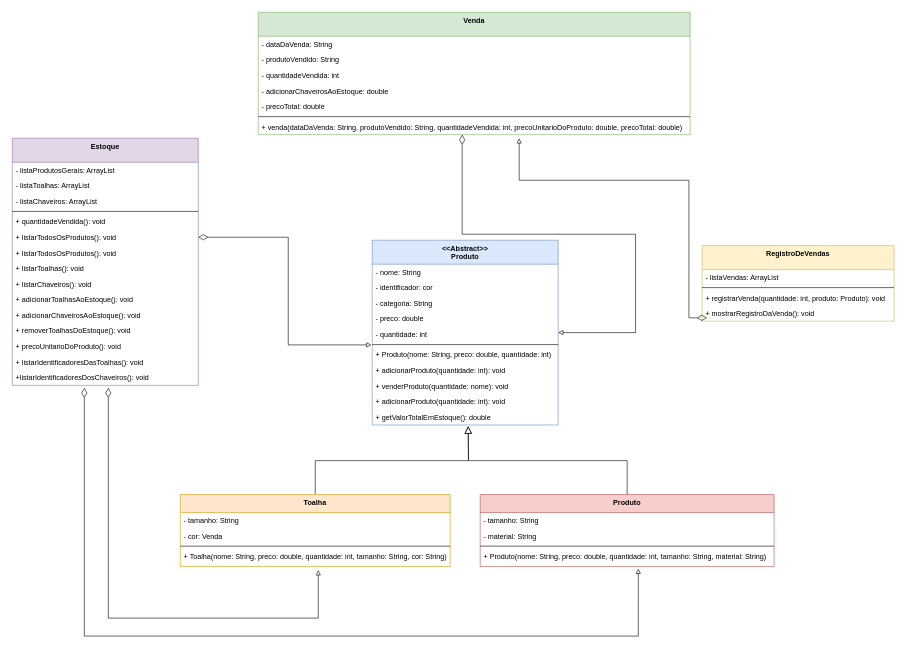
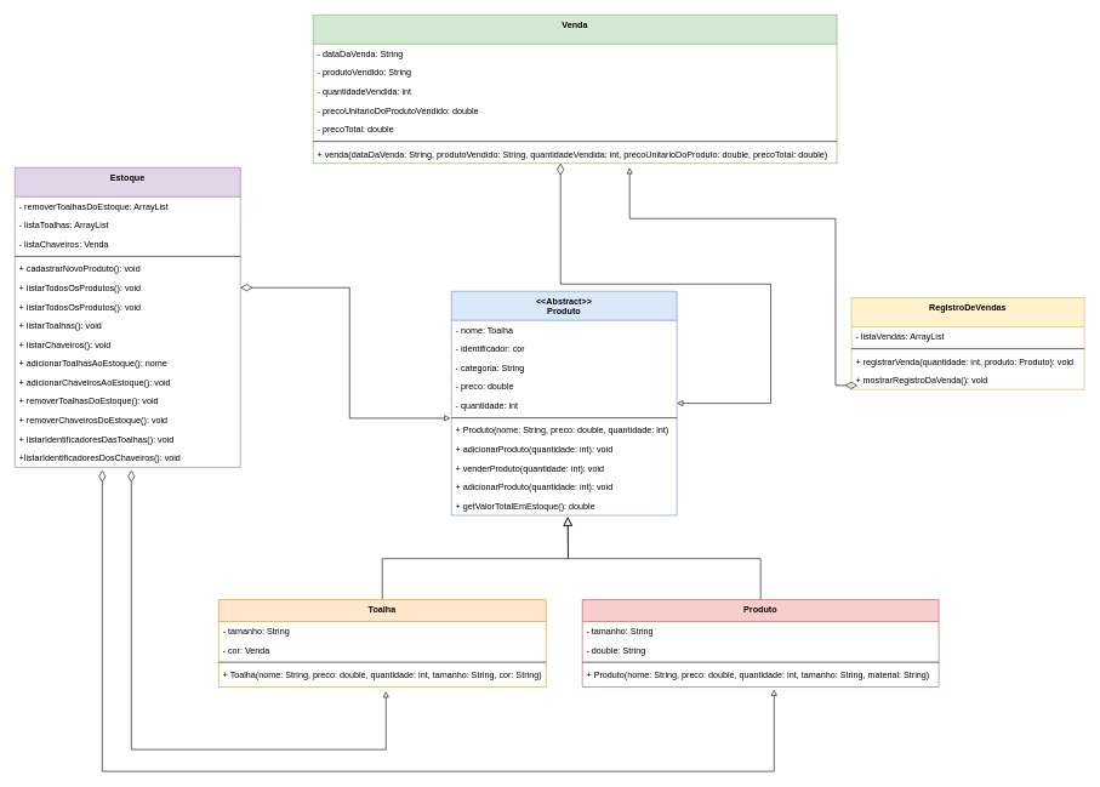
- <mxCell id="46" value="- adicionarChaveirosAoEstoque: double" style="text;strokeColor=none;fillColor=none;align=left;verticalAlign=top;spacingLeft=4;spacingRight=4;overflow=hidden;rotatable=0;points=[[0,0.5],[1,0.5]];portConstraint=eastwest;" vertex="1" parent="42"><mxGeometry y="118" width="720" height="26" as="geometry" /></mxCell>
+ <mxCell id="46" value="- precoUnitarioDoProdutoVendido: double" style="text;strokeColor=none;fillColor=none;align=left;verticalAlign=top;spacingLeft=4;spacingRight=4;overflow=hidden;rotatable=0;points=[[0,0.5],[1,0.5]];portConstraint=eastwest;" vertex="1" parent="42"><mxGeometry y="118" width="720" height="26" as="geometry" /></mxCell>
- <mxCell id="27" value="- listaProdutosGerais: ArrayList" style="text;strokeColor=none;fillColor=none;align=left;verticalAlign=top;spacingLeft=4;spacingRight=4;overflow=hidden;rotatable=0;points=[[0,0.5],[1,0.5]];portConstraint=eastwest;" vertex="1" parent="26"><mxGeometry y="40" width="310" height="26" as="geometry" /></mxCell>
+ <mxCell id="27" value="- removerToalhasDoEstoque: ArrayList" style="text;strokeColor=none;fillColor=none;align=left;verticalAlign=top;spacingLeft=4;spacingRight=4;overflow=hidden;rotatable=0;points=[[0,0.5],[1,0.5]];portConstraint=eastwest;" vertex="1" parent="26"><mxGeometry y="40" width="310" height="26" as="geometry" /></mxCell>
- <mxCell id="29" value="- listaChaveiros: ArrayList" style="text;strokeColor=none;fillColor=none;align=left;verticalAlign=top;spacingLeft=4;spacingRight=4;overflow=hidden;rotatable=0;points=[[0,0.5],[1,0.5]];portConstraint=eastwest;" vertex="1" parent="26"><mxGeometry y="92" width="310" height="26" as="geometry" /></mxCell>
+ <mxCell id="29" value="- listaChaveiros: Venda" style="text;strokeColor=none;fillColor=none;align=left;verticalAlign=top;spacingLeft=4;spacingRight=4;overflow=hidden;rotatable=0;points=[[0,0.5],[1,0.5]];portConstraint=eastwest;" vertex="1" parent="26"><mxGeometry y="92" width="310" height="26" as="geometry" /></mxCell>
- <mxCell id="31" value="+ quantidadeVendida(): void" style="text;strokeColor=none;fillColor=none;align=left;verticalAlign=top;spacingLeft=4;spacingRight=4;overflow=hidden;rotatable=0;points=[[0,0.5],[1,0.5]];portConstraint=eastwest;" vertex="1" parent="26"><mxGeometry y="126" width="310" height="26" as="geometry" /></mxCell>
+ <mxCell id="31" value="+ cadastrarNovoProduto(): void" style="text;strokeColor=none;fillColor=none;align=left;verticalAlign=top;spacingLeft=4;spacingRight=4;overflow=hidden;rotatable=0;points=[[0,0.5],[1,0.5]];portConstraint=eastwest;" vertex="1" parent="26"><mxGeometry y="126" width="310" height="26" as="geometry" /></mxCell>
- <mxCell id="3" value="- nome: String" style="text;strokeColor=none;fillColor=none;align=left;verticalAlign=top;spacingLeft=4;spacingRight=4;overflow=hidden;rotatable=0;points=[[0,0.5],[1,0.5]];portConstraint=eastwest;" vertex="1" parent="2"><mxGeometry y="40" width="310" height="26" as="geometry" /></mxCell>
+ <mxCell id="3" value="- nome: Toalha" style="text;strokeColor=none;fillColor=none;align=left;verticalAlign=top;spacingLeft=4;spacingRight=4;overflow=hidden;rotatable=0;points=[[0,0.5],[1,0.5]];portConstraint=eastwest;" vertex="1" parent="2"><mxGeometry y="40" width="310" height="26" as="geometry" /></mxCell>
- <mxCell id="36" value="+ adicionarToalhasAoEstoque(): void" style="text;strokeColor=none;fillColor=none;align=left;verticalAlign=top;spacingLeft=4;spacingRight=4;overflow=hidden;rotatable=0;points=[[0,0.5],[1,0.5]];portConstraint=eastwest;" vertex="1" parent="26"><mxGeometry y="256" width="310" height="26" as="geometry" /></mxCell>
+ <mxCell id="36" value="+ adicionarToalhasAoEstoque(): nome" style="text;strokeColor=none;fillColor=none;align=left;verticalAlign=top;spacingLeft=4;spacingRight=4;overflow=hidden;rotatable=0;points=[[0,0.5],[1,0.5]];portConstraint=eastwest;" vertex="1" parent="26"><mxGeometry y="256" width="310" height="26" as="geometry" /></mxCell>
- <mxCell id="39" value="+ precoUnitarioDoProduto(): void" style="text;strokeColor=none;fillColor=none;align=left;verticalAlign=top;spacingLeft=4;spacingRight=4;overflow=hidden;rotatable=0;points=[[0,0.5],[1,0.5]];portConstraint=eastwest;" vertex="1" parent="26"><mxGeometry y="334" width="310" height="26" as="geometry" /></mxCell>
+ <mxCell id="39" value="+ removerChaveirosDoEstoque(): void" style="text;strokeColor=none;fillColor=none;align=left;verticalAlign=top;spacingLeft=4;spacingRight=4;overflow=hidden;rotatable=0;points=[[0,0.5],[1,0.5]];portConstraint=eastwest;" vertex="1" parent="26"><mxGeometry y="334" width="310" height="26" as="geometry" /></mxCell>
- <mxCell id="11" value="+ venderProduto(quantidade: nome): void" style="text;strokeColor=none;fillColor=none;align=left;verticalAlign=top;spacingLeft=4;spacingRight=4;overflow=hidden;rotatable=0;points=[[0,0.5],[1,0.5]];portConstraint=eastwest;" vertex="1" parent="2"><mxGeometry y="230" width="310" height="26" as="geometry" /></mxCell>
+ <mxCell id="11" value="+ venderProduto(quantidade: int): void" style="text;strokeColor=none;fillColor=none;align=left;verticalAlign=top;spacingLeft=4;spacingRight=4;overflow=hidden;rotatable=0;points=[[0,0.5],[1,0.5]];portConstraint=eastwest;" vertex="1" parent="2"><mxGeometry y="230" width="310" height="26" as="geometry" /></mxCell>
- <mxCell id="23" value="- material: String" style="text;strokeColor=none;fillColor=none;align=left;verticalAlign=top;spacingLeft=4;spacingRight=4;overflow=hidden;rotatable=0;points=[[0,0.5],[1,0.5]];portConstraint=eastwest;" vertex="1" parent="21"><mxGeometry y="56" width="490" height="26" as="geometry" /></mxCell>
+ <mxCell id="23" value="- double: String" style="text;strokeColor=none;fillColor=none;align=left;verticalAlign=top;spacingLeft=4;spacingRight=4;overflow=hidden;rotatable=0;points=[[0,0.5],[1,0.5]];portConstraint=eastwest;" vertex="1" parent="21"><mxGeometry y="56" width="490" height="26" as="geometry" /></mxCell>
